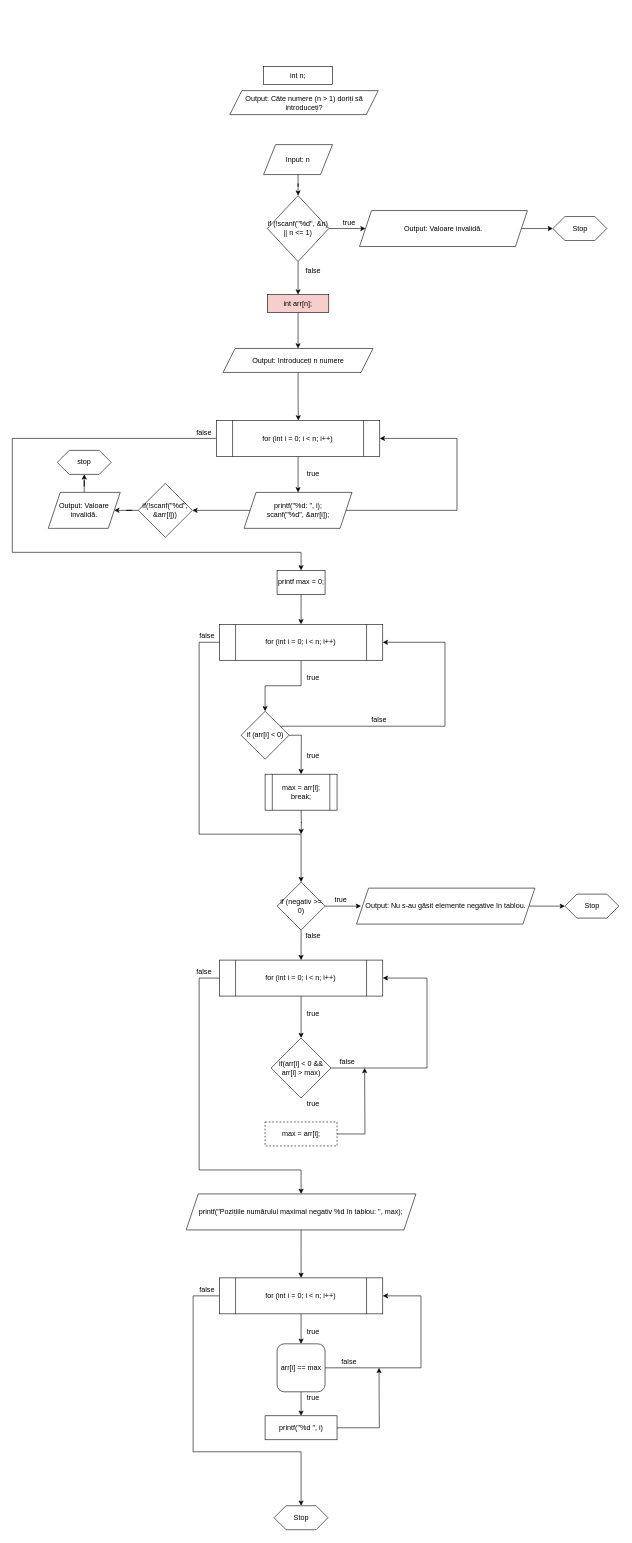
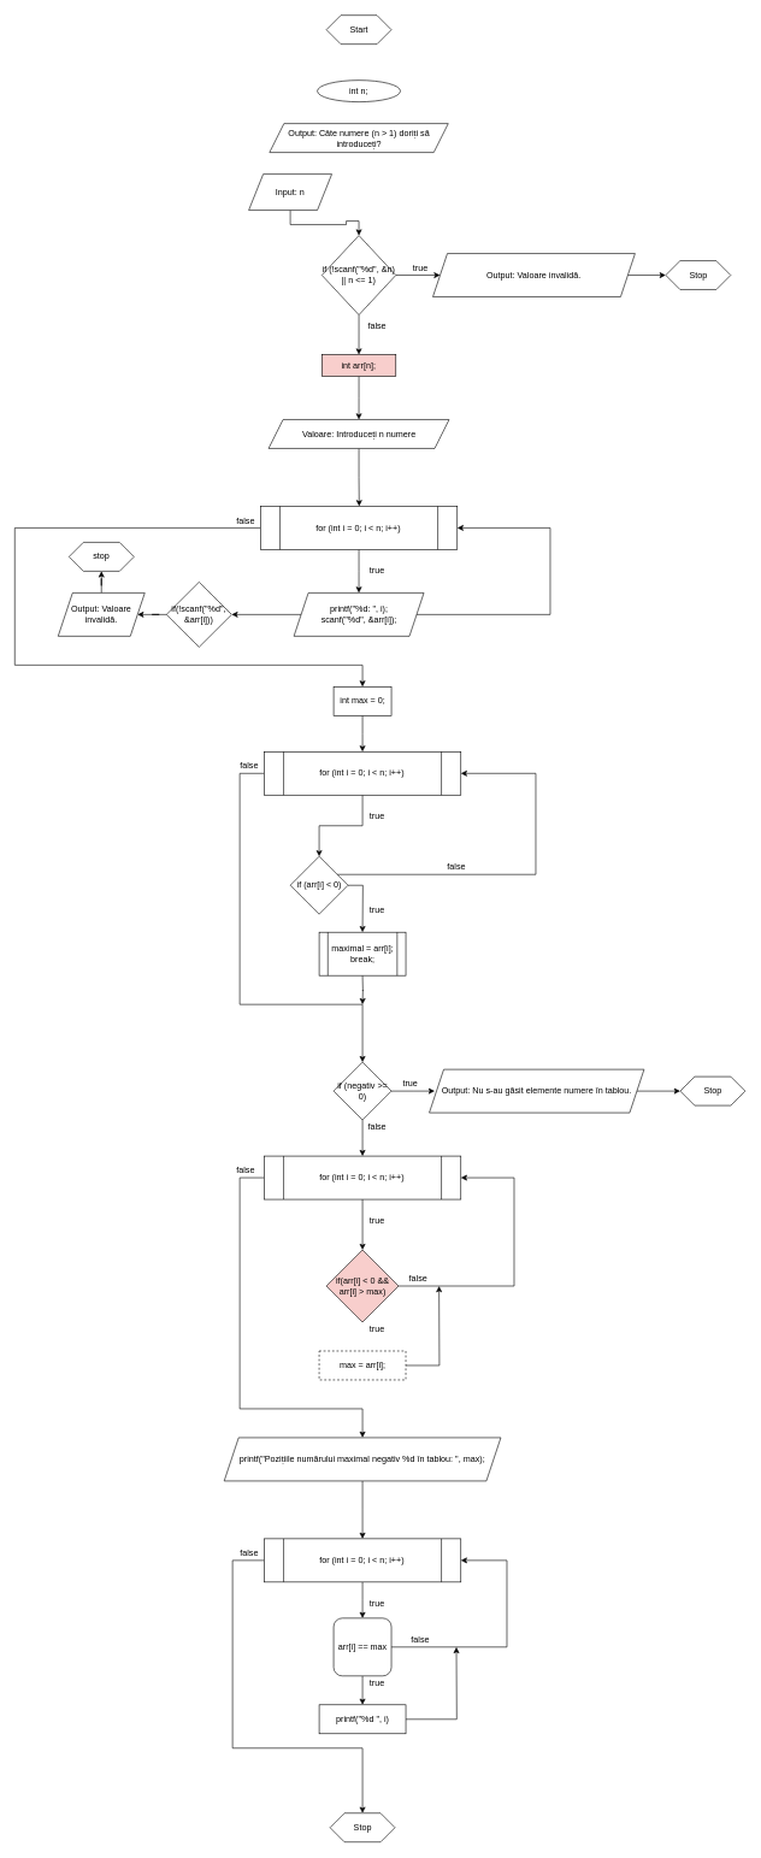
+ <mxCell id="2" value="Start" style="shape=hexagon;perimeter=hexagonPerimeter2;whiteSpace=wrap;html=1;fixedSize=1;hachureGap=4;pointerEvents=0;" parent="1" vertex="1"><mxGeometry x="451.56" y="20" width="90" height="40" as="geometry" /></mxCell>
- <mxCell id="54" value="int n;" style="rounded=0;whiteSpace=wrap;html=1;" parent="1" vertex="1"><mxGeometry x="439.06" y="110" width="115" height="30" as="geometry" /></mxCell>
+ <mxCell id="54" value="int n;" style="ellipse;whiteSpace=wrap;html=1;" parent="1" vertex="1"><mxGeometry x="439.06" y="110" width="115" height="30" as="geometry" /></mxCell>
- <mxCell id="55" value="Output:&amp;nbsp;Câte numere (n &amp;gt; 1) doriți să introduceți?" style="shape=parallelogram;perimeter=parallelogramPerimeter;whiteSpace=wrap;html=1;fixedSize=1;" parent="1" vertex="1"><mxGeometry x="382.81" y="150" width="247.5" height="40" as="geometry" /></mxCell>
+ <mxCell id="55" value="Output:&amp;nbsp;Câte numere (n &amp;gt; 1) doriți să introduceți?" style="shape=parallelogram;perimeter=parallelogramPerimeter;whiteSpace=wrap;html=1;fixedSize=1;" parent="1" vertex="1"><mxGeometry x="372.81" y="170" width="247.5" height="40" as="geometry" /></mxCell>
- <mxCell id="4" value="Input: n" style="shape=parallelogram;perimeter=parallelogramPerimeter;whiteSpace=wrap;html=1;fixedSize=1;hachureGap=4;pointerEvents=0;" parent="1" vertex="1"><mxGeometry x="439.06" y="240" width="115" height="50" as="geometry" /></mxCell>
+ <mxCell id="4" value="Input: n" style="shape=parallelogram;perimeter=parallelogramPerimeter;whiteSpace=wrap;html=1;fixedSize=1;hachureGap=4;pointerEvents=0;" parent="1" vertex="1"><mxGeometry x="344.06" y="240" width="115" height="50" as="geometry" /></mxCell>
- <mxCell id="79" value="&lt;span&gt;Output:&amp;nbsp;Introduceți n numere&lt;/span&gt;" style="shape=parallelogram;perimeter=parallelogramPerimeter;whiteSpace=wrap;html=1;fixedSize=1;" vertex="1" parent="1"><mxGeometry x="371.56" y="580" width="250" height="40" as="geometry" /></mxCell>
+ <mxCell id="79" value="&lt;span&gt;Valoare:&amp;nbsp;Introduceți n numere&lt;/span&gt;" style="shape=parallelogram;perimeter=parallelogramPerimeter;whiteSpace=wrap;html=1;fixedSize=1;" vertex="1" parent="1"><mxGeometry x="371.56" y="580" width="250" height="40" as="geometry" /></mxCell>
- <mxCell id="22" value="printf max = 0;" style="rounded=0;whiteSpace=wrap;html=1;" parent="1" vertex="1"><mxGeometry x="461.59" y="950" width="80" height="40" as="geometry" /></mxCell>
+ <mxCell id="22" value="int max = 0;" style="rounded=0;whiteSpace=wrap;html=1;" parent="1" vertex="1"><mxGeometry x="461.59" y="950" width="80" height="40" as="geometry" /></mxCell>
- <mxCell id="41" value="&lt;span&gt;max = arr[i];&lt;/span&gt;&lt;br&gt;&lt;span&gt;break;&lt;/span&gt;" style="shape=process;whiteSpace=wrap;html=1;backgroundOutline=1;" parent="1" vertex="1"><mxGeometry x="441.59" y="1290" width="120" height="60" as="geometry" /></mxCell>
+ <mxCell id="41" value="&lt;span&gt;maximal = arr[i];&lt;/span&gt;&lt;br&gt;&lt;span&gt;break;&lt;/span&gt;" style="shape=process;whiteSpace=wrap;html=1;backgroundOutline=1;" parent="1" vertex="1"><mxGeometry x="441.59" y="1290" width="120" height="60" as="geometry" /></mxCell>
- <mxCell id="38" value="Output: Nu s-au găsit elemente negative în tablou." style="shape=parallelogram;perimeter=parallelogramPerimeter;whiteSpace=wrap;html=1;fixedSize=1;hachureGap=4;pointerEvents=0;" parent="1" vertex="1"><mxGeometry x="594.09" y="1480" width="297.5" height="60" as="geometry" /></mxCell>
+ <mxCell id="38" value="Output: Nu s-au găsit elemente numere în tablou." style="shape=parallelogram;perimeter=parallelogramPerimeter;whiteSpace=wrap;html=1;fixedSize=1;hachureGap=4;pointerEvents=0;" parent="1" vertex="1"><mxGeometry x="594.09" y="1480" width="297.5" height="60" as="geometry" /></mxCell>
- <mxCell id="47" value="&lt;span style=&quot;font-size: 12px&quot;&gt;if(arr[i] &amp;lt; 0 &amp;amp;&amp;amp; arr[i] &amp;gt; max)&lt;/span&gt;" style="rhombus;whiteSpace=wrap;html=1;" parent="1" vertex="1"><mxGeometry x="451.59" y="1730" width="100" height="100" as="geometry" /></mxCell>
+ <mxCell id="47" value="&lt;span style=&quot;font-size: 12px&quot;&gt;if(arr[i] &amp;lt; 0 &amp;amp;&amp;amp; arr[i] &amp;gt; max)&lt;/span&gt;" style="rhombus;whiteSpace=wrap;html=1;fillColor=#f8cecc;" parent="1" vertex="1"><mxGeometry x="451.59" y="1730" width="100" height="100" as="geometry" /></mxCell>
